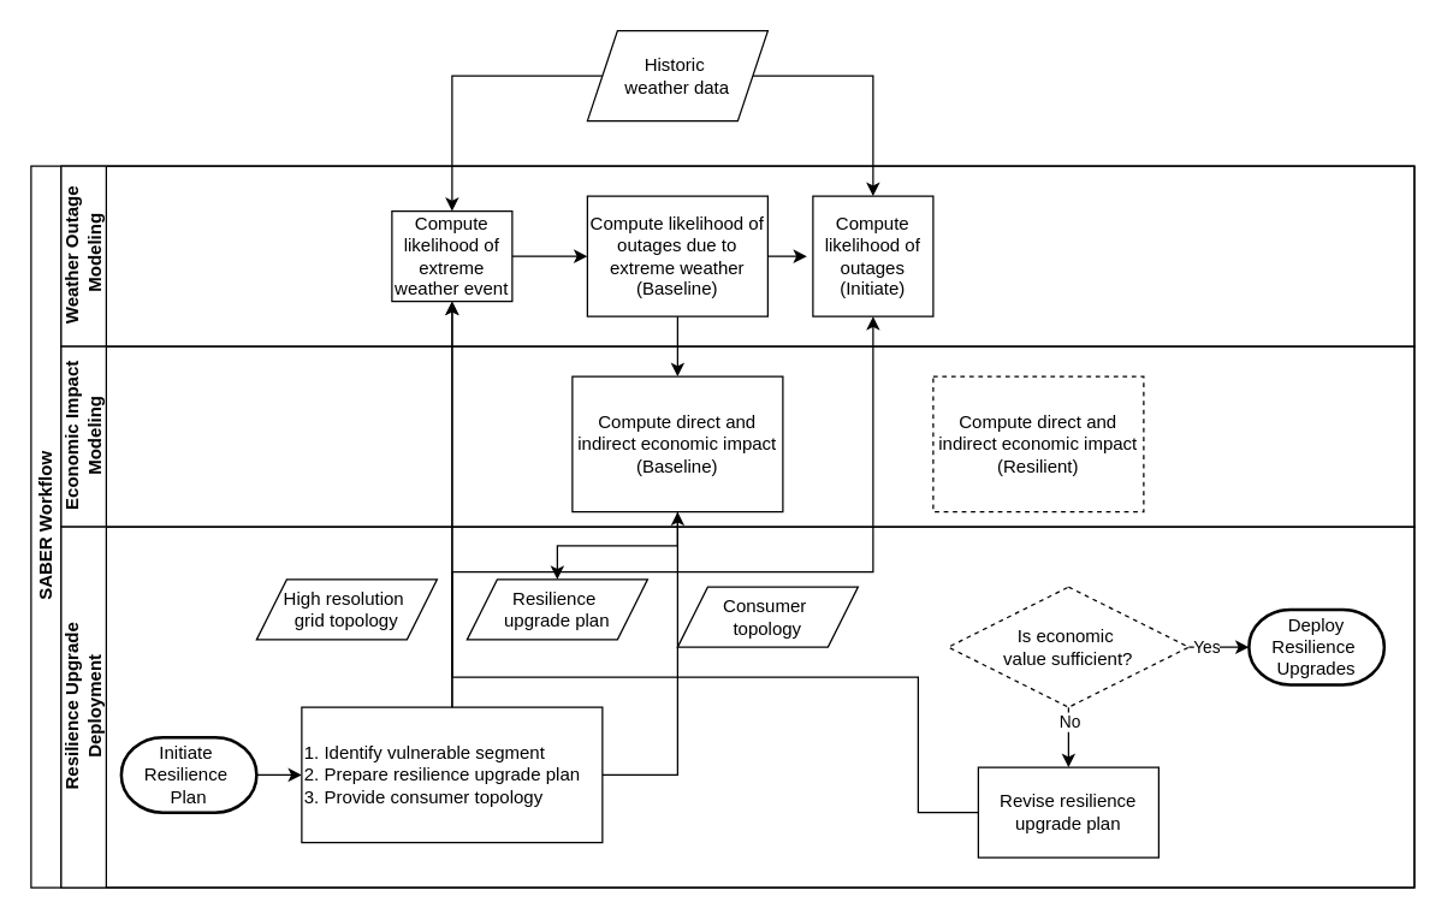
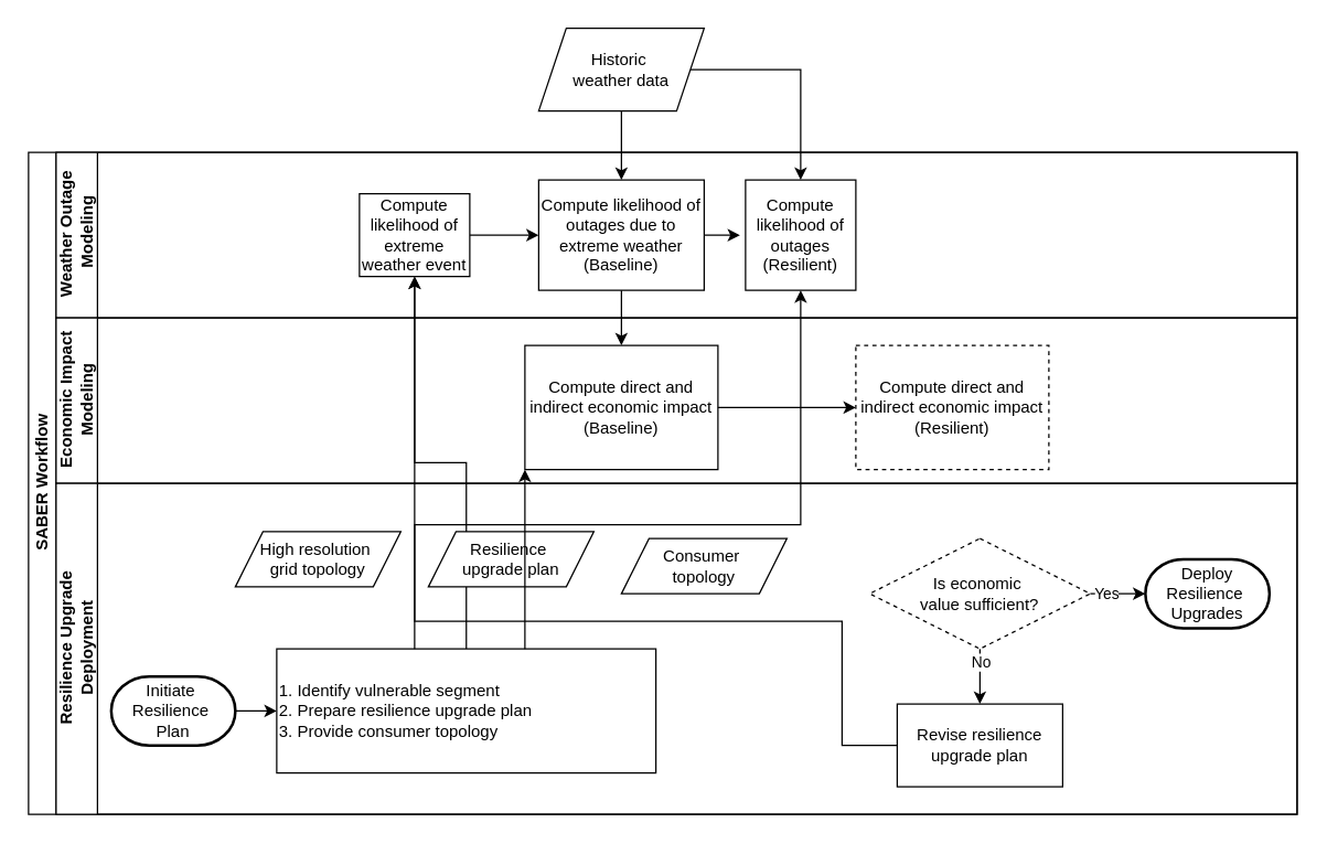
- <mxCell id="32" style="edgeStyle=orthogonalEdgeStyle;rounded=0;orthogonalLoop=1;jettySize=auto;html=1;" parent="1" source="34" target="5" edge="1"><mxGeometry relative="1" as="geometry" /></mxCell>
+ <mxCell id="32" style="edgeStyle=orthogonalEdgeStyle;rounded=0;orthogonalLoop=1;jettySize=auto;html=1;entryX=0.5;entryY=0;entryDx=0;entryDy=0;" parent="1" source="34" target="6" edge="1"><mxGeometry relative="1" as="geometry" /></mxCell>
- <mxCell id="7" value="&lt;div&gt;Compute likelihood of outages&lt;/div&gt;&lt;div&gt;(Initiate)&lt;br&gt;&lt;/div&gt;" style="whiteSpace=wrap;html=1;aspect=fixed;" parent="3" vertex="1"><mxGeometry x="500" y="20" width="80" height="80" as="geometry" /></mxCell>
+ <mxCell id="7" value="&lt;div&gt;Compute likelihood of outages&lt;/div&gt;&lt;div&gt;(Resilient)&lt;br&gt;&lt;/div&gt;" style="whiteSpace=wrap;html=1;aspect=fixed;" parent="3" vertex="1"><mxGeometry x="500" y="20" width="80" height="80" as="geometry" /></mxCell>
- <mxCell id="12" style="edgeStyle=orthogonalEdgeStyle;rounded=0;orthogonalLoop=1;jettySize=auto;html=1;" parent="9" source="10" target="16" edge="1"><mxGeometry relative="1" as="geometry"><mxPoint x="540.0" y="65" as="targetPoint" /></mxGeometry></mxCell>
+ <mxCell id="12" style="edgeStyle=orthogonalEdgeStyle;rounded=0;orthogonalLoop=1;jettySize=auto;html=1;" parent="9" source="10" target="11" edge="1"><mxGeometry relative="1" as="geometry"><mxPoint x="540.0" y="65" as="targetPoint" /></mxGeometry></mxCell>
- <mxCell id="19" value="&lt;div align=&quot;left&quot;&gt;1. Identify vulnerable segment&amp;nbsp;&lt;/div&gt;&lt;div align=&quot;left&quot;&gt;2. Prepare resilience upgrade plan&lt;/div&gt;&lt;div align=&quot;left&quot;&gt;3. Provide consumer topology&lt;br&gt;&lt;/div&gt;" style="rounded=0;whiteSpace=wrap;html=1;align=left;" parent="14" vertex="1"><mxGeometry x="160" y="120" width="200" height="90" as="geometry" /></mxCell>
+ <mxCell id="19" value="&lt;div align=&quot;left&quot;&gt;1. Identify vulnerable segment&amp;nbsp;&lt;/div&gt;&lt;div align=&quot;left&quot;&gt;2. Prepare resilience upgrade plan&lt;/div&gt;&lt;div align=&quot;left&quot;&gt;3. Provide consumer topology&lt;br&gt;&lt;/div&gt;" style="rounded=0;whiteSpace=wrap;html=1;align=left;" parent="14" vertex="1"><mxGeometry x="160" y="120" width="275" height="90" as="geometry" /></mxCell>
